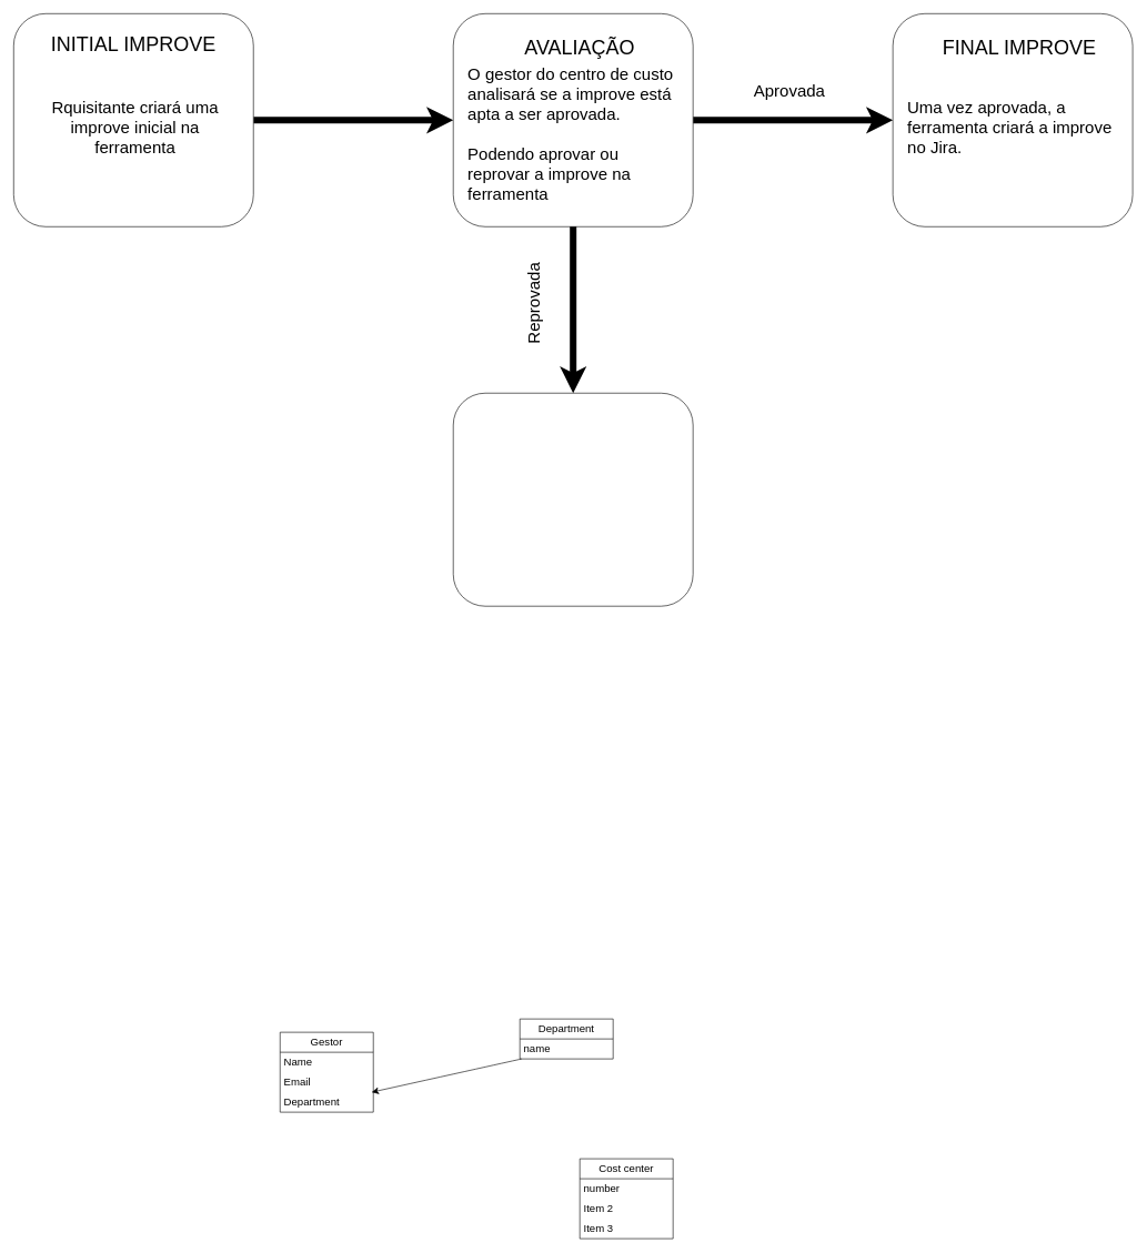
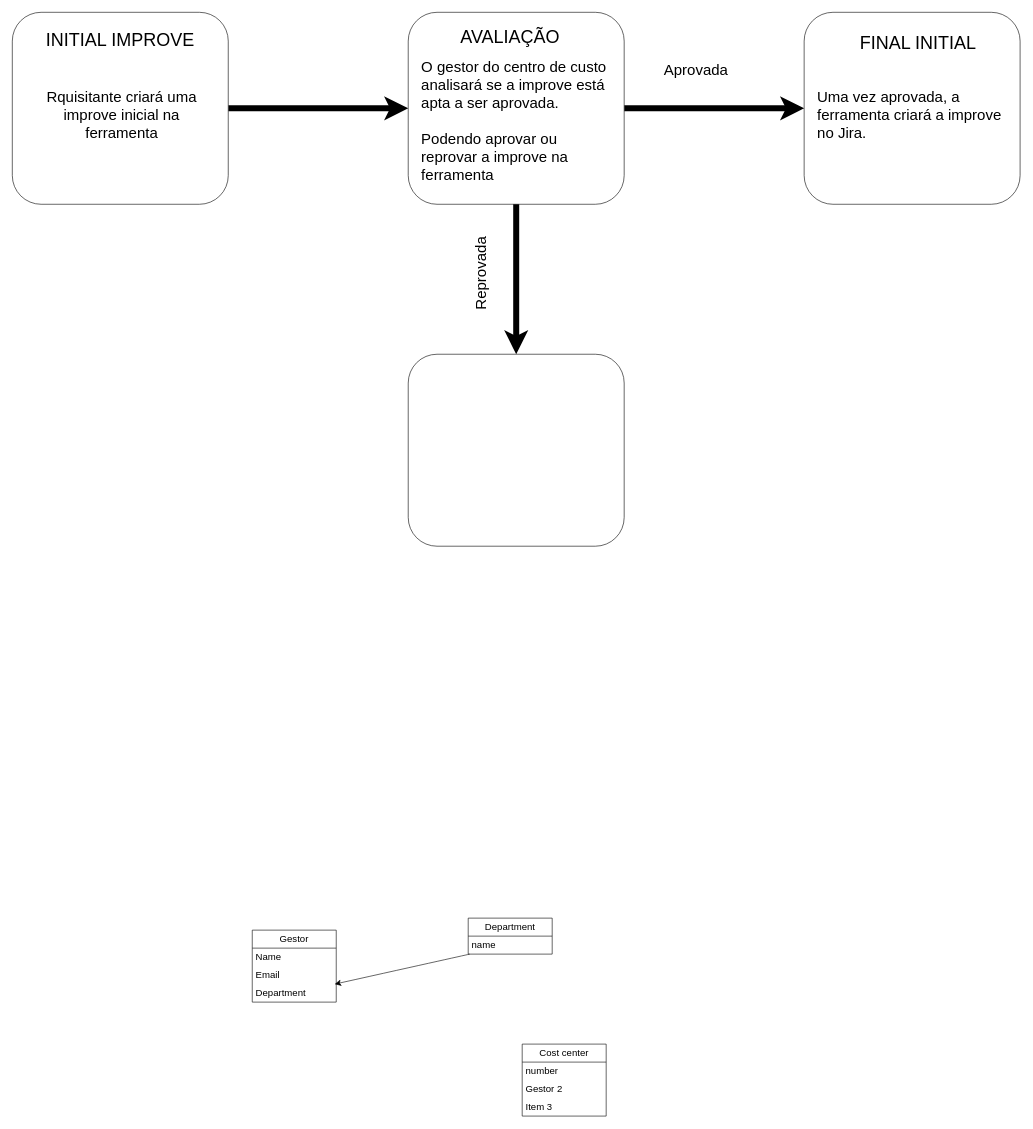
- <mxCell id="8" value="&lt;span style=&quot;font-size: 30px;&quot;&gt;AVALIAÇÃO&lt;/span&gt;" style="text;html=1;strokeColor=none;fillColor=none;align=center;verticalAlign=middle;whiteSpace=wrap;rounded=0;fontSize=16;" parent="1" vertex="1"><mxGeometry x="730" y="40" width="280" height="60" as="geometry" /></mxCell>
+ <mxCell id="8" value="&lt;span style=&quot;font-size: 30px;&quot;&gt;AVALIAÇÃO&lt;/span&gt;" style="text;html=1;strokeColor=none;fillColor=none;align=center;verticalAlign=middle;whiteSpace=wrap;rounded=0;fontSize=16;" parent="1" vertex="1"><mxGeometry x="710" y="30" width="280" height="60" as="geometry" /></mxCell>
- <mxCell id="11" value="&lt;span style=&quot;font-size: 30px;&quot;&gt;FINAL IMPROVE&lt;/span&gt;" style="text;html=1;strokeColor=none;fillColor=none;align=center;verticalAlign=middle;whiteSpace=wrap;rounded=0;fontSize=16;" parent="1" vertex="1"><mxGeometry x="1390" y="40" width="280" height="60" as="geometry" /></mxCell>
+ <mxCell id="11" value="&lt;span style=&quot;font-size: 30px;&quot;&gt;FINAL INITIAL&lt;/span&gt;" style="text;html=1;strokeColor=none;fillColor=none;align=center;verticalAlign=middle;whiteSpace=wrap;rounded=0;fontSize=16;" parent="1" vertex="1"><mxGeometry x="1390" y="40" width="280" height="60" as="geometry" /></mxCell>
- <mxCell id="13" value="&lt;span style=&quot;font-size: 25px;&quot;&gt;Aprovada&lt;/span&gt;" style="text;html=1;strokeColor=none;fillColor=none;align=center;verticalAlign=middle;whiteSpace=wrap;rounded=0;fontSize=16;" parent="1" vertex="1"><mxGeometry x="1080" y="120" width="210" height="30" as="geometry" /></mxCell>
+ <mxCell id="13" value="&lt;span style=&quot;font-size: 25px;&quot;&gt;Aprovada&lt;/span&gt;" style="text;html=1;strokeColor=none;fillColor=none;align=center;verticalAlign=middle;whiteSpace=wrap;rounded=0;fontSize=16;" parent="1" vertex="1"><mxGeometry x="1055" y="100" width="210" height="30" as="geometry" /></mxCell>
- <mxCell id="25" value="Item 2" style="text;strokeColor=none;fillColor=none;align=left;verticalAlign=middle;spacingLeft=4;spacingRight=4;overflow=hidden;points=[[0,0.5],[1,0.5]];portConstraint=eastwest;rotatable=0;whiteSpace=wrap;html=1;fontSize=16;" parent="23" vertex="1"><mxGeometry y="60" width="140" height="30" as="geometry" /></mxCell>
+ <mxCell id="25" value="Gestor 2" style="text;strokeColor=none;fillColor=none;align=left;verticalAlign=middle;spacingLeft=4;spacingRight=4;overflow=hidden;points=[[0,0.5],[1,0.5]];portConstraint=eastwest;rotatable=0;whiteSpace=wrap;html=1;fontSize=16;" parent="23" vertex="1"><mxGeometry y="60" width="140" height="30" as="geometry" /></mxCell>
